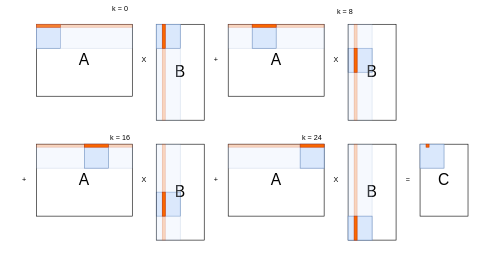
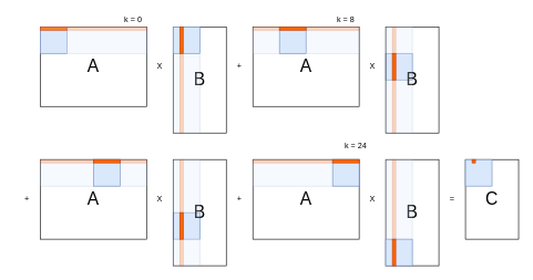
- <mxCell id="17" value="k = 0" style="text;html=1;strokeColor=none;fillColor=none;align=center;verticalAlign=middle;whiteSpace=wrap;rounded=0;" parent="1" vertex="1"><mxGeometry x="60" y="5" width="280" height="20" as="geometry" /></mxCell>
+ <mxCell id="17" value="k = 0" style="text;html=1;strokeColor=none;fillColor=none;align=center;verticalAlign=middle;whiteSpace=wrap;rounded=0;" parent="1" vertex="1"><mxGeometry x="60" y="20" width="280" height="20" as="geometry" /></mxCell>
- <mxCell id="25" value="k = 8" style="text;html=1;strokeColor=none;fillColor=none;align=center;verticalAlign=middle;whiteSpace=wrap;rounded=0;" parent="1" vertex="1"><mxGeometry x="435" y="10" width="280" height="20" as="geometry" /></mxCell>
+ <mxCell id="25" value="k = 8" style="text;html=1;strokeColor=none;fillColor=none;align=center;verticalAlign=middle;whiteSpace=wrap;rounded=0;" parent="1" vertex="1"><mxGeometry x="380" y="20" width="280" height="20" as="geometry" /></mxCell>
- <mxCell id="55" value="k = 16" style="text;html=1;strokeColor=none;fillColor=none;align=center;verticalAlign=middle;whiteSpace=wrap;rounded=0;" parent="1" vertex="1"><mxGeometry x="60" y="220" width="280" height="20" as="geometry" /></mxCell>
- <mxCell id="56" value="k = 24" style="text;html=1;strokeColor=none;fillColor=none;align=center;verticalAlign=middle;whiteSpace=wrap;rounded=0;" parent="1" vertex="1"><mxGeometry x="380" y="220" width="280" height="20" as="geometry" /></mxCell>
+ <mxCell id="56" value="k = 24" style="text;html=1;strokeColor=none;fillColor=none;align=center;verticalAlign=middle;whiteSpace=wrap;rounded=0;" parent="1" vertex="1"><mxGeometry x="395" y="210" width="280" height="20" as="geometry" /></mxCell>
